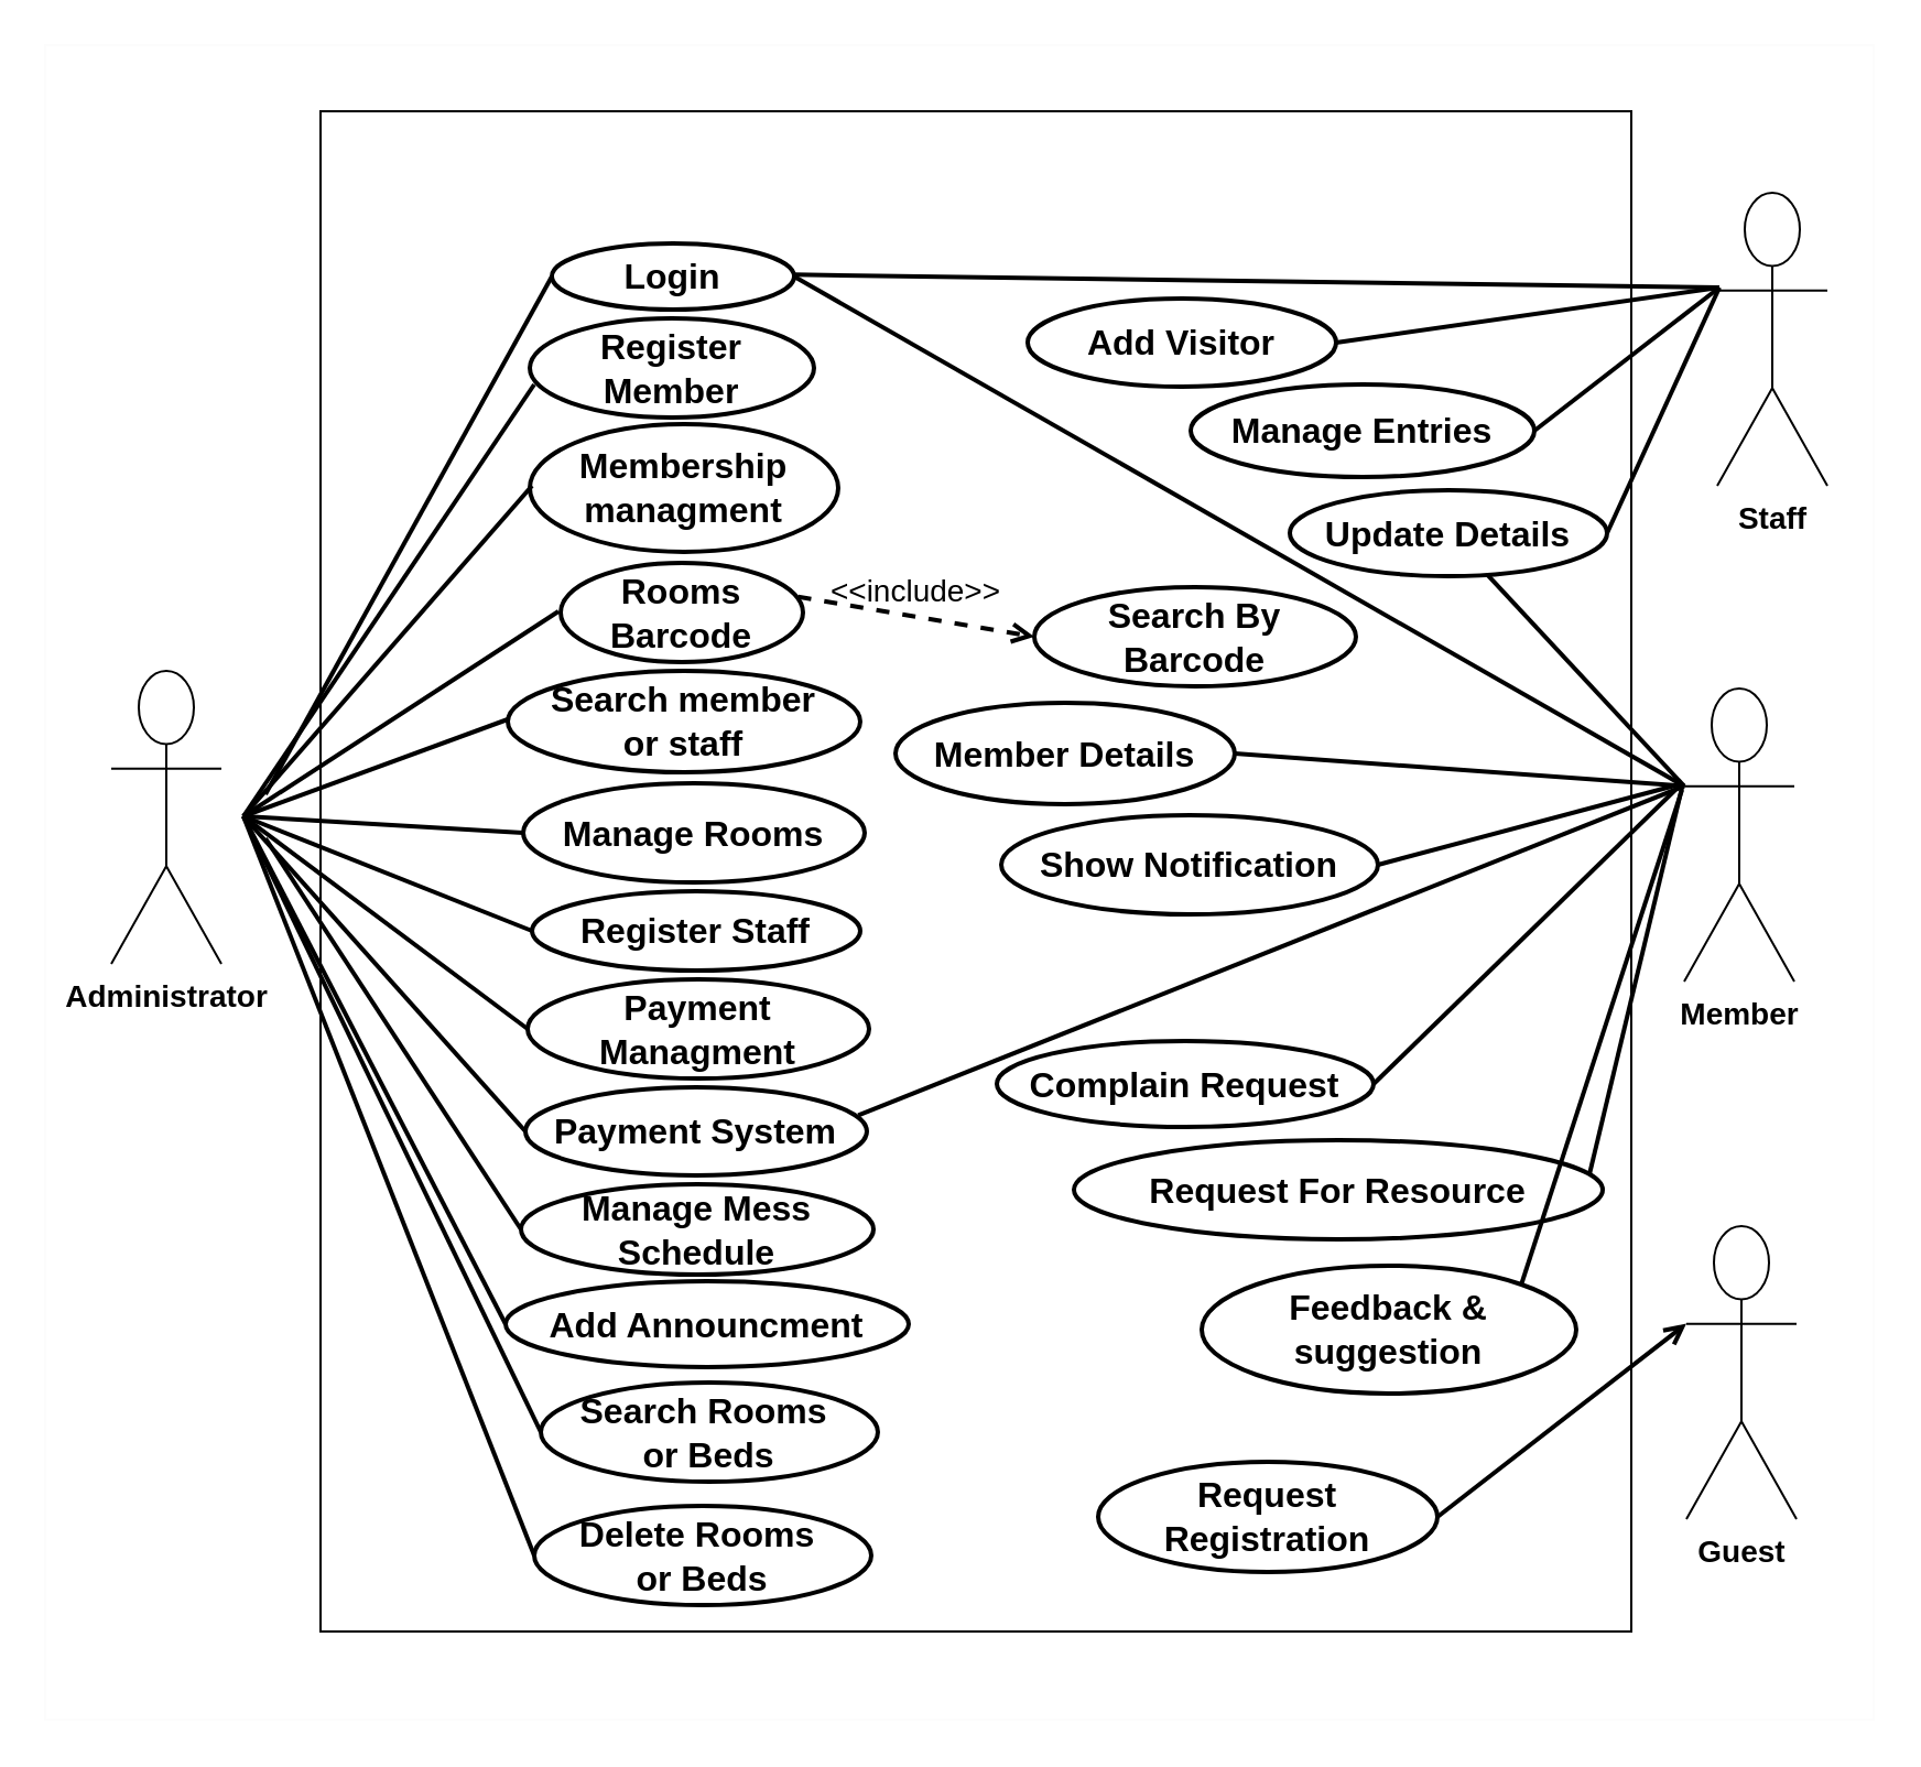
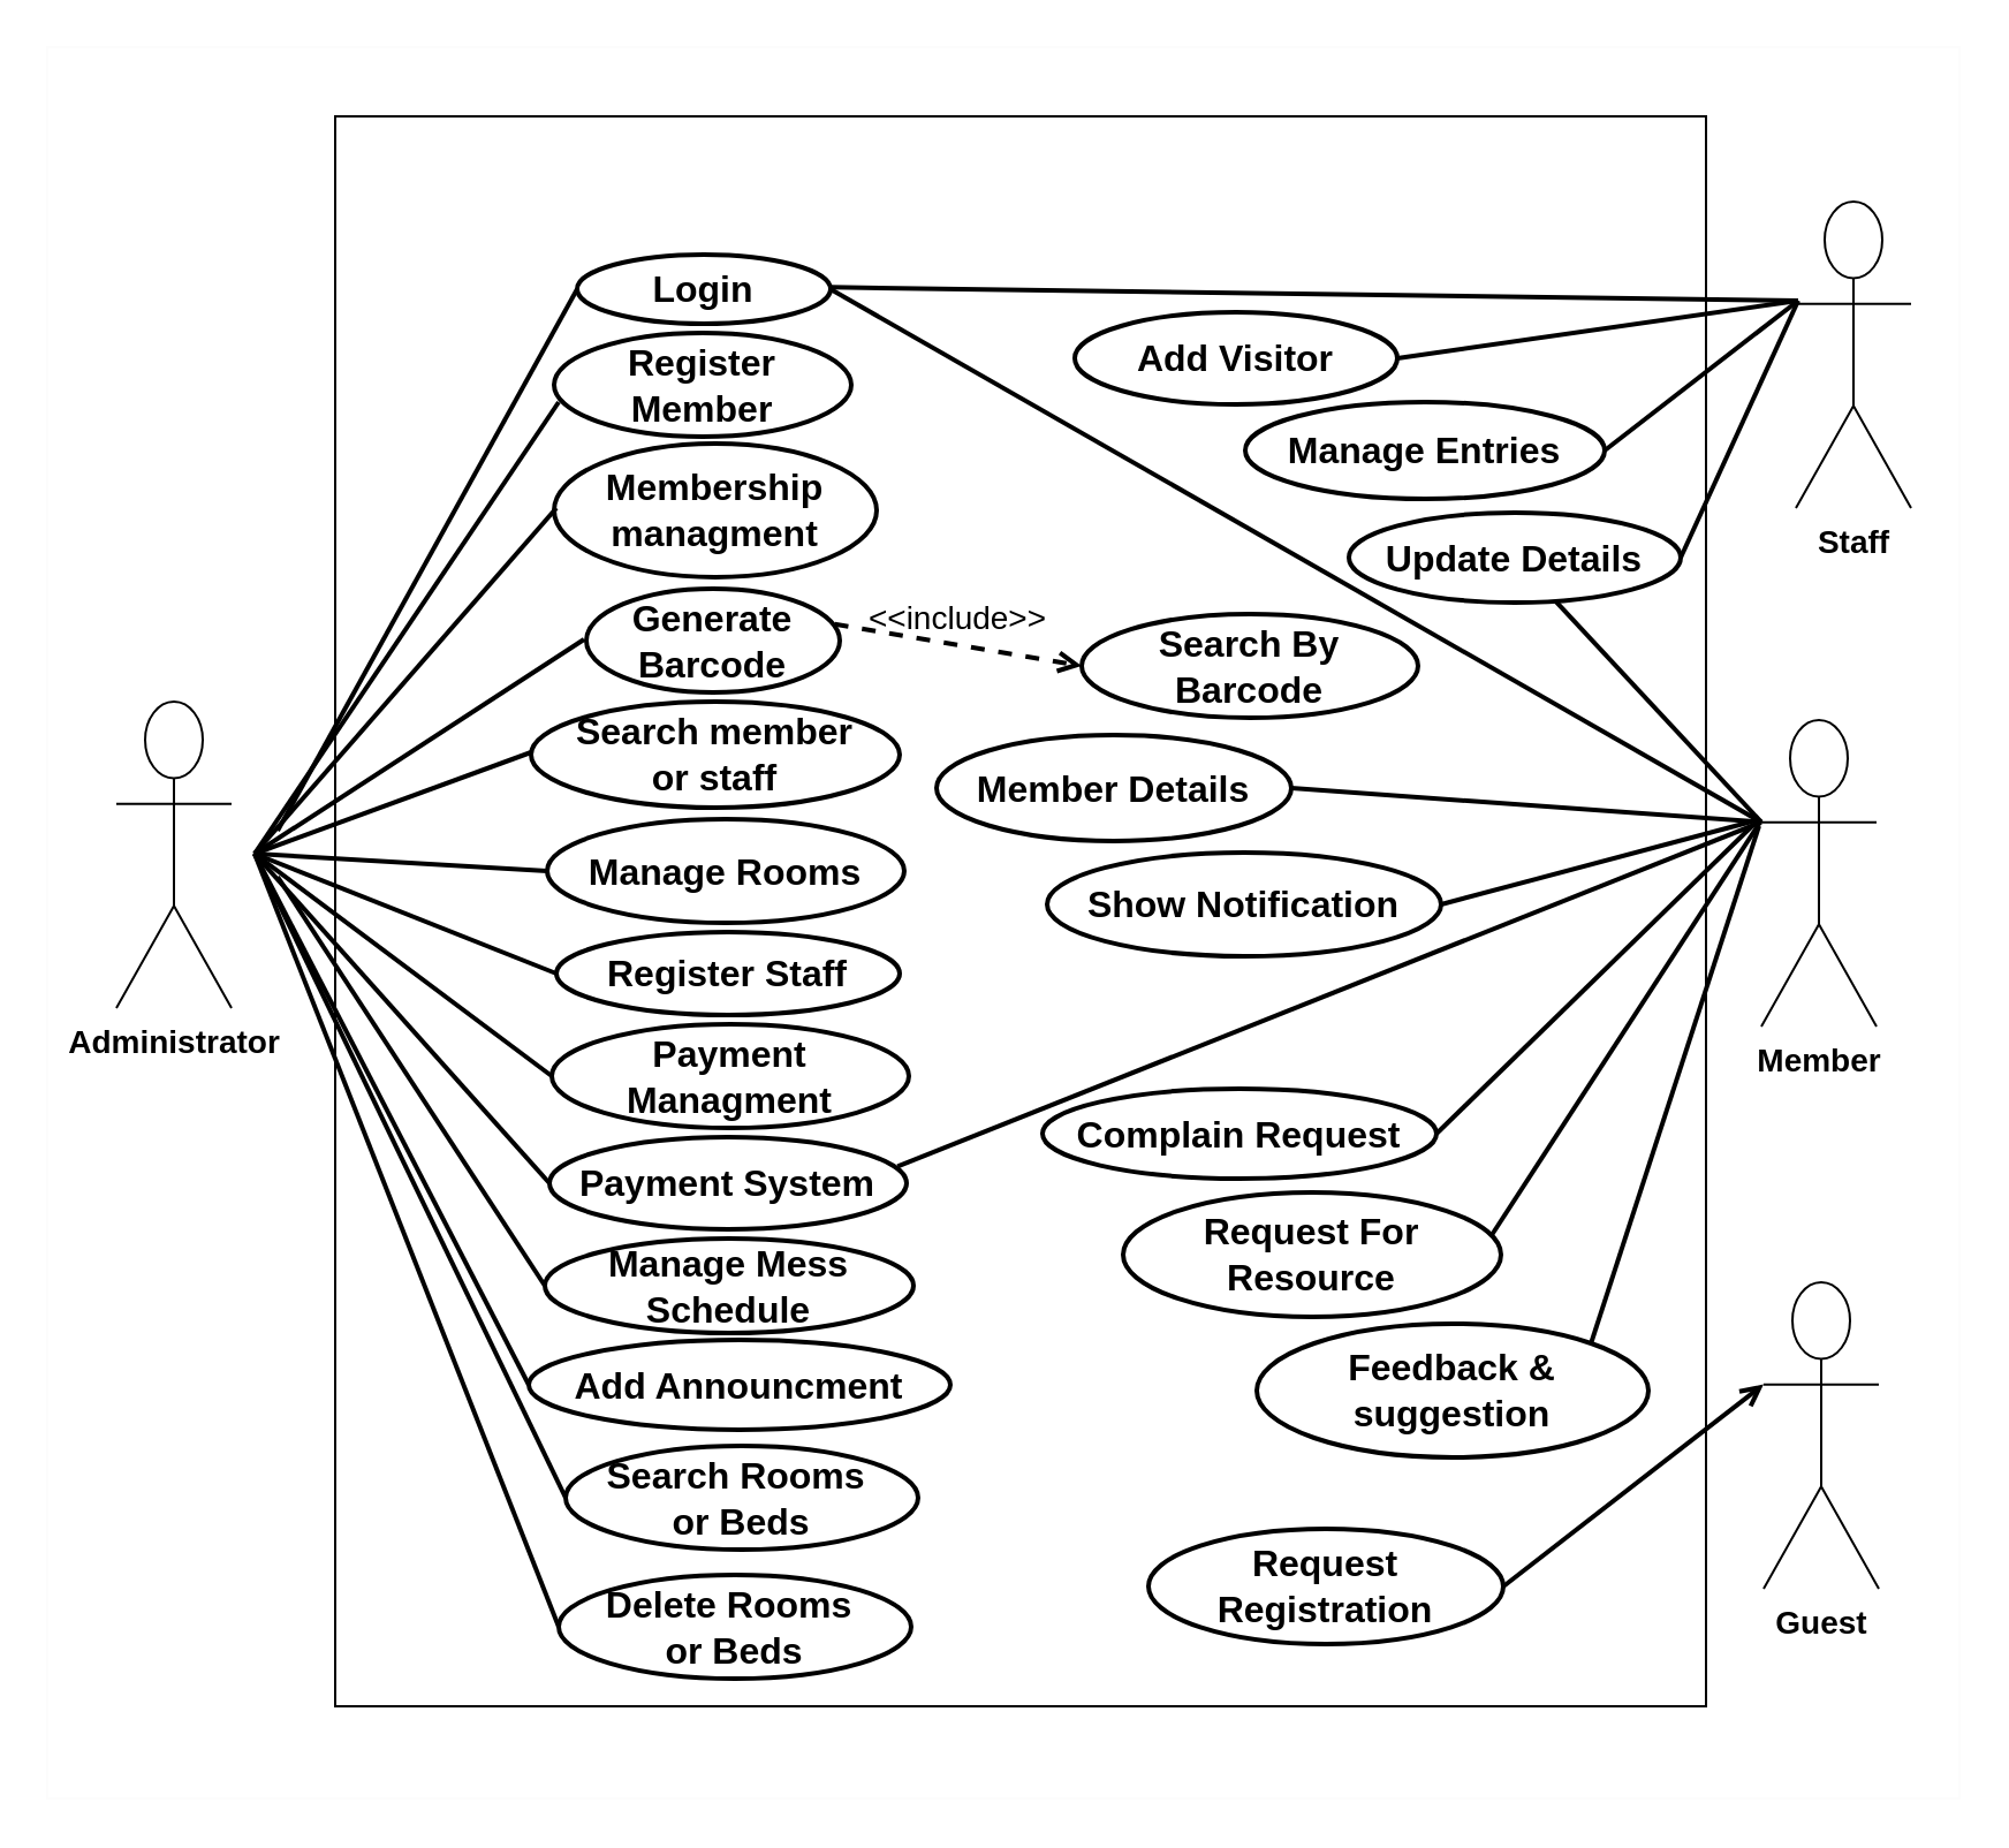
- <mxCell id="8" value="&lt;span style=&quot;font-size: 16px;&quot;&gt;&lt;b&gt;Rooms Barcode&lt;/b&gt;&lt;/span&gt;" style="ellipse;whiteSpace=wrap;html=1;strokeWidth=2;" vertex="1" parent="1"><mxGeometry x="254" y="255" width="110" height="45" as="geometry" /></mxCell>
+ <mxCell id="8" value="&lt;span style=&quot;font-size: 16px;&quot;&gt;&lt;b&gt;Generate Barcode&lt;/b&gt;&lt;/span&gt;" style="ellipse;whiteSpace=wrap;html=1;strokeWidth=2;" vertex="1" parent="1"><mxGeometry x="254" y="255" width="110" height="45" as="geometry" /></mxCell>
- <mxCell id="33" value="&lt;span style=&quot;font-size: 16px;&quot;&gt;&lt;b&gt;Request For Resource&lt;/b&gt;&lt;/span&gt;" style="ellipse;whiteSpace=wrap;html=1;strokeWidth=2;" vertex="1" parent="1"><mxGeometry x="487" y="517" width="240" height="45" as="geometry" /></mxCell>
+ <mxCell id="33" value="&lt;span style=&quot;font-size: 16px;&quot;&gt;&lt;b&gt;Request For Resource&lt;/b&gt;&lt;/span&gt;" style="ellipse;whiteSpace=wrap;html=1;strokeWidth=2;" vertex="1" parent="1"><mxGeometry x="487" y="517" width="164" height="54" as="geometry" /></mxCell>
